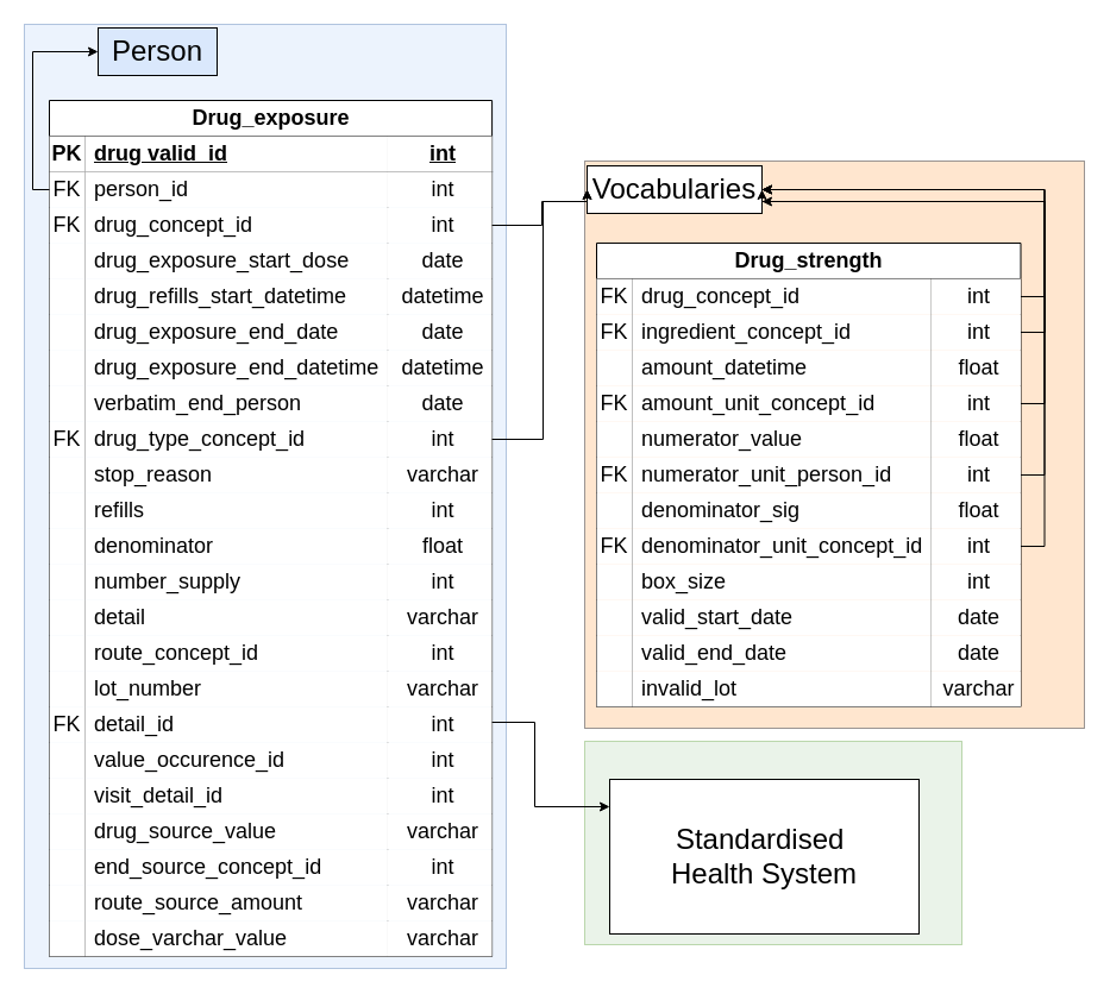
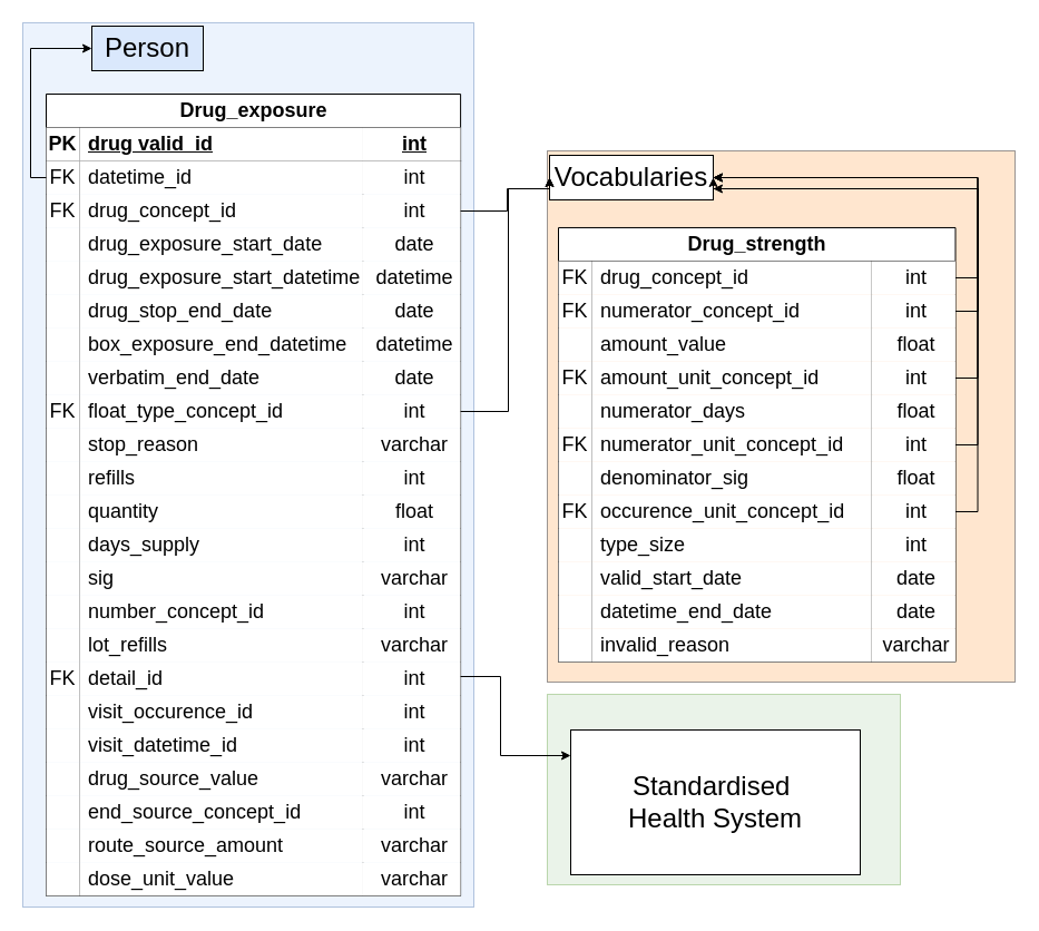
- <mxCell id="12" value="person_id" style="shape=partialRectangle;connectable=0;top=0;left=0;bottom=0;right=0;align=left;spacingLeft=6;overflow=hidden;whiteSpace=wrap;html=1;fontSize=18;" vertex="1" parent="10"><mxGeometry x="30" width="254.458" height="30" as="geometry"><mxRectangle width="254.458" height="30" as="alternateBounds" /></mxGeometry></mxCell>
+ <mxCell id="12" value="datetime_id" style="shape=partialRectangle;connectable=0;top=0;left=0;bottom=0;right=0;align=left;spacingLeft=6;overflow=hidden;whiteSpace=wrap;html=1;fontSize=18;" vertex="1" parent="10"><mxGeometry x="30" width="254.458" height="30" as="geometry"><mxRectangle width="254.458" height="30" as="alternateBounds" /></mxGeometry></mxCell>
- <mxCell id="20" value="drug_exposure_start_dose" style="shape=partialRectangle;connectable=0;top=0;left=0;bottom=0;right=0;align=left;spacingLeft=6;overflow=hidden;whiteSpace=wrap;html=1;fontSize=18;" vertex="1" parent="18"><mxGeometry x="30" width="254.458" height="30" as="geometry"><mxRectangle width="254.458" height="30" as="alternateBounds" /></mxGeometry></mxCell>
+ <mxCell id="20" value="drug_exposure_start_date" style="shape=partialRectangle;connectable=0;top=0;left=0;bottom=0;right=0;align=left;spacingLeft=6;overflow=hidden;whiteSpace=wrap;html=1;fontSize=18;" vertex="1" parent="18"><mxGeometry x="30" width="254.458" height="30" as="geometry"><mxRectangle width="254.458" height="30" as="alternateBounds" /></mxGeometry></mxCell>
- <mxCell id="24" value="drug_refills_start_datetime" style="shape=partialRectangle;connectable=0;top=0;left=0;bottom=0;right=0;align=left;spacingLeft=6;overflow=hidden;whiteSpace=wrap;html=1;fontSize=18;" vertex="1" parent="22"><mxGeometry x="30" width="254.458" height="30" as="geometry"><mxRectangle width="254.458" height="30" as="alternateBounds" /></mxGeometry></mxCell>
+ <mxCell id="24" value="drug_exposure_start_datetime" style="shape=partialRectangle;connectable=0;top=0;left=0;bottom=0;right=0;align=left;spacingLeft=6;overflow=hidden;whiteSpace=wrap;html=1;fontSize=18;" vertex="1" parent="22"><mxGeometry x="30" width="254.458" height="30" as="geometry"><mxRectangle width="254.458" height="30" as="alternateBounds" /></mxGeometry></mxCell>
- <mxCell id="28" value="drug_exposure_end_date" style="shape=partialRectangle;connectable=0;top=0;left=0;bottom=0;right=0;align=left;spacingLeft=6;overflow=hidden;whiteSpace=wrap;html=1;fontSize=18;" vertex="1" parent="26"><mxGeometry x="30" width="254.458" height="30" as="geometry"><mxRectangle width="254.458" height="30" as="alternateBounds" /></mxGeometry></mxCell>
+ <mxCell id="28" value="drug_stop_end_date" style="shape=partialRectangle;connectable=0;top=0;left=0;bottom=0;right=0;align=left;spacingLeft=6;overflow=hidden;whiteSpace=wrap;html=1;fontSize=18;" vertex="1" parent="26"><mxGeometry x="30" width="254.458" height="30" as="geometry"><mxRectangle width="254.458" height="30" as="alternateBounds" /></mxGeometry></mxCell>
- <mxCell id="110" value="ingredient_concept_id" style="shape=partialRectangle;connectable=0;top=0;left=0;bottom=0;right=0;align=left;spacingLeft=6;overflow=hidden;whiteSpace=wrap;html=1;fontSize=18;" vertex="1" parent="108"><mxGeometry x="30" width="251.115" height="30" as="geometry"><mxRectangle width="251.115" height="30" as="alternateBounds" /></mxGeometry></mxCell>
+ <mxCell id="110" value="numerator_concept_id" style="shape=partialRectangle;connectable=0;top=0;left=0;bottom=0;right=0;align=left;spacingLeft=6;overflow=hidden;whiteSpace=wrap;html=1;fontSize=18;" vertex="1" parent="108"><mxGeometry x="30" width="251.115" height="30" as="geometry"><mxRectangle width="251.115" height="30" as="alternateBounds" /></mxGeometry></mxCell>
- <mxCell id="32" value="drug_exposure_end_datetime" style="shape=partialRectangle;connectable=0;top=0;left=0;bottom=0;right=0;align=left;spacingLeft=6;overflow=hidden;whiteSpace=wrap;html=1;fontSize=18;" vertex="1" parent="30"><mxGeometry x="30" width="254.458" height="30" as="geometry"><mxRectangle width="254.458" height="30" as="alternateBounds" /></mxGeometry></mxCell>
+ <mxCell id="32" value="box_exposure_end_datetime" style="shape=partialRectangle;connectable=0;top=0;left=0;bottom=0;right=0;align=left;spacingLeft=6;overflow=hidden;whiteSpace=wrap;html=1;fontSize=18;" vertex="1" parent="30"><mxGeometry x="30" width="254.458" height="30" as="geometry"><mxRectangle width="254.458" height="30" as="alternateBounds" /></mxGeometry></mxCell>
- <mxCell id="114" value="amount_datetime" style="shape=partialRectangle;connectable=0;top=0;left=0;bottom=0;right=0;align=left;spacingLeft=6;overflow=hidden;whiteSpace=wrap;html=1;fontSize=18;" vertex="1" parent="112"><mxGeometry x="30" width="251.115" height="30" as="geometry"><mxRectangle width="251.115" height="30" as="alternateBounds" /></mxGeometry></mxCell>
+ <mxCell id="114" value="amount_value" style="shape=partialRectangle;connectable=0;top=0;left=0;bottom=0;right=0;align=left;spacingLeft=6;overflow=hidden;whiteSpace=wrap;html=1;fontSize=18;" vertex="1" parent="112"><mxGeometry x="30" width="251.115" height="30" as="geometry"><mxRectangle width="251.115" height="30" as="alternateBounds" /></mxGeometry></mxCell>
- <mxCell id="36" value="verbatim_end_person" style="shape=partialRectangle;connectable=0;top=0;left=0;bottom=0;right=0;align=left;spacingLeft=6;overflow=hidden;whiteSpace=wrap;html=1;fontSize=18;" vertex="1" parent="34"><mxGeometry x="30" width="254.458" height="30" as="geometry"><mxRectangle width="254.458" height="30" as="alternateBounds" /></mxGeometry></mxCell>
+ <mxCell id="36" value="verbatim_end_date" style="shape=partialRectangle;connectable=0;top=0;left=0;bottom=0;right=0;align=left;spacingLeft=6;overflow=hidden;whiteSpace=wrap;html=1;fontSize=18;" vertex="1" parent="34"><mxGeometry x="30" width="254.458" height="30" as="geometry"><mxRectangle width="254.458" height="30" as="alternateBounds" /></mxGeometry></mxCell>
- <mxCell id="40" value="drug_type_concept_id" style="shape=partialRectangle;connectable=0;top=0;left=0;bottom=0;right=0;align=left;spacingLeft=6;overflow=hidden;whiteSpace=wrap;html=1;fontSize=18;" vertex="1" parent="38"><mxGeometry x="30" width="254.458" height="30" as="geometry"><mxRectangle width="254.458" height="30" as="alternateBounds" /></mxGeometry></mxCell>
+ <mxCell id="40" value="float_type_concept_id" style="shape=partialRectangle;connectable=0;top=0;left=0;bottom=0;right=0;align=left;spacingLeft=6;overflow=hidden;whiteSpace=wrap;html=1;fontSize=18;" vertex="1" parent="38"><mxGeometry x="30" width="254.458" height="30" as="geometry"><mxRectangle width="254.458" height="30" as="alternateBounds" /></mxGeometry></mxCell>
- <mxCell id="122" value="numerator_value" style="shape=partialRectangle;connectable=0;top=0;left=0;bottom=0;right=0;align=left;spacingLeft=6;overflow=hidden;whiteSpace=wrap;html=1;fontSize=18;" vertex="1" parent="120"><mxGeometry x="30" width="251.115" height="30" as="geometry"><mxRectangle width="251.115" height="30" as="alternateBounds" /></mxGeometry></mxCell>
+ <mxCell id="122" value="numerator_days" style="shape=partialRectangle;connectable=0;top=0;left=0;bottom=0;right=0;align=left;spacingLeft=6;overflow=hidden;whiteSpace=wrap;html=1;fontSize=18;" vertex="1" parent="120"><mxGeometry x="30" width="251.115" height="30" as="geometry"><mxRectangle width="251.115" height="30" as="alternateBounds" /></mxGeometry></mxCell>
- <mxCell id="126" value="numerator_unit_person_id" style="shape=partialRectangle;connectable=0;top=0;left=0;bottom=0;right=0;align=left;spacingLeft=6;overflow=hidden;whiteSpace=wrap;html=1;fontSize=18;" vertex="1" parent="124"><mxGeometry x="30" width="251.115" height="30" as="geometry"><mxRectangle width="251.115" height="30" as="alternateBounds" /></mxGeometry></mxCell>
+ <mxCell id="126" value="numerator_unit_concept_id" style="shape=partialRectangle;connectable=0;top=0;left=0;bottom=0;right=0;align=left;spacingLeft=6;overflow=hidden;whiteSpace=wrap;html=1;fontSize=18;" vertex="1" parent="124"><mxGeometry x="30" width="251.115" height="30" as="geometry"><mxRectangle width="251.115" height="30" as="alternateBounds" /></mxGeometry></mxCell>
- <mxCell id="52" value="denominator" style="shape=partialRectangle;connectable=0;top=0;left=0;bottom=0;right=0;align=left;spacingLeft=6;overflow=hidden;whiteSpace=wrap;html=1;fontSize=18;" vertex="1" parent="50"><mxGeometry x="30" width="254.458" height="30" as="geometry"><mxRectangle width="254.458" height="30" as="alternateBounds" /></mxGeometry></mxCell>
+ <mxCell id="52" value="quantity" style="shape=partialRectangle;connectable=0;top=0;left=0;bottom=0;right=0;align=left;spacingLeft=6;overflow=hidden;whiteSpace=wrap;html=1;fontSize=18;" vertex="1" parent="50"><mxGeometry x="30" width="254.458" height="30" as="geometry"><mxRectangle width="254.458" height="30" as="alternateBounds" /></mxGeometry></mxCell>
- <mxCell id="134" value="denominator_unit_concept_id" style="shape=partialRectangle;connectable=0;top=0;left=0;bottom=0;right=0;align=left;spacingLeft=6;overflow=hidden;whiteSpace=wrap;html=1;fontSize=18;" vertex="1" parent="132"><mxGeometry x="30" width="251.115" height="30" as="geometry"><mxRectangle width="251.115" height="30" as="alternateBounds" /></mxGeometry></mxCell>
+ <mxCell id="134" value="occurence_unit_concept_id" style="shape=partialRectangle;connectable=0;top=0;left=0;bottom=0;right=0;align=left;spacingLeft=6;overflow=hidden;whiteSpace=wrap;html=1;fontSize=18;" vertex="1" parent="132"><mxGeometry x="30" width="251.115" height="30" as="geometry"><mxRectangle width="251.115" height="30" as="alternateBounds" /></mxGeometry></mxCell>
- <mxCell id="56" value="number_supply" style="shape=partialRectangle;connectable=0;top=0;left=0;bottom=0;right=0;align=left;spacingLeft=6;overflow=hidden;whiteSpace=wrap;html=1;fontSize=18;" vertex="1" parent="54"><mxGeometry x="30" width="254.458" height="30" as="geometry"><mxRectangle width="254.458" height="30" as="alternateBounds" /></mxGeometry></mxCell>
+ <mxCell id="56" value="days_supply" style="shape=partialRectangle;connectable=0;top=0;left=0;bottom=0;right=0;align=left;spacingLeft=6;overflow=hidden;whiteSpace=wrap;html=1;fontSize=18;" vertex="1" parent="54"><mxGeometry x="30" width="254.458" height="30" as="geometry"><mxRectangle width="254.458" height="30" as="alternateBounds" /></mxGeometry></mxCell>
- <mxCell id="138" value="box_size" style="shape=partialRectangle;connectable=0;top=0;left=0;bottom=0;right=0;align=left;spacingLeft=6;overflow=hidden;whiteSpace=wrap;html=1;fontSize=18;" vertex="1" parent="136"><mxGeometry x="30" width="251.115" height="30" as="geometry"><mxRectangle width="251.115" height="30" as="alternateBounds" /></mxGeometry></mxCell>
+ <mxCell id="138" value="type_size" style="shape=partialRectangle;connectable=0;top=0;left=0;bottom=0;right=0;align=left;spacingLeft=6;overflow=hidden;whiteSpace=wrap;html=1;fontSize=18;" vertex="1" parent="136"><mxGeometry x="30" width="251.115" height="30" as="geometry"><mxRectangle width="251.115" height="30" as="alternateBounds" /></mxGeometry></mxCell>
- <mxCell id="60" value="detail" style="shape=partialRectangle;connectable=0;top=0;left=0;bottom=0;right=0;align=left;spacingLeft=6;overflow=hidden;whiteSpace=wrap;html=1;fontSize=18;" vertex="1" parent="58"><mxGeometry x="30" width="254.458" height="30" as="geometry"><mxRectangle width="254.458" height="30" as="alternateBounds" /></mxGeometry></mxCell>
+ <mxCell id="60" value="sig" style="shape=partialRectangle;connectable=0;top=0;left=0;bottom=0;right=0;align=left;spacingLeft=6;overflow=hidden;whiteSpace=wrap;html=1;fontSize=18;" vertex="1" parent="58"><mxGeometry x="30" width="254.458" height="30" as="geometry"><mxRectangle width="254.458" height="30" as="alternateBounds" /></mxGeometry></mxCell>
- <mxCell id="64" value="route_concept_id" style="shape=partialRectangle;connectable=0;top=0;left=0;bottom=0;right=0;align=left;spacingLeft=6;overflow=hidden;whiteSpace=wrap;html=1;fontSize=18;" vertex="1" parent="62"><mxGeometry x="30" width="254.458" height="30" as="geometry"><mxRectangle width="254.458" height="30" as="alternateBounds" /></mxGeometry></mxCell>
+ <mxCell id="64" value="number_concept_id" style="shape=partialRectangle;connectable=0;top=0;left=0;bottom=0;right=0;align=left;spacingLeft=6;overflow=hidden;whiteSpace=wrap;html=1;fontSize=18;" vertex="1" parent="62"><mxGeometry x="30" width="254.458" height="30" as="geometry"><mxRectangle width="254.458" height="30" as="alternateBounds" /></mxGeometry></mxCell>
- <mxCell id="146" value="valid_end_date" style="shape=partialRectangle;connectable=0;top=0;left=0;bottom=0;right=0;align=left;spacingLeft=6;overflow=hidden;whiteSpace=wrap;html=1;fontSize=18;" vertex="1" parent="144"><mxGeometry x="30" width="251.115" height="30" as="geometry"><mxRectangle width="251.115" height="30" as="alternateBounds" /></mxGeometry></mxCell>
+ <mxCell id="146" value="datetime_end_date" style="shape=partialRectangle;connectable=0;top=0;left=0;bottom=0;right=0;align=left;spacingLeft=6;overflow=hidden;whiteSpace=wrap;html=1;fontSize=18;" vertex="1" parent="144"><mxGeometry x="30" width="251.115" height="30" as="geometry"><mxRectangle width="251.115" height="30" as="alternateBounds" /></mxGeometry></mxCell>
- <mxCell id="68" value="lot_number" style="shape=partialRectangle;connectable=0;top=0;left=0;bottom=0;right=0;align=left;spacingLeft=6;overflow=hidden;whiteSpace=wrap;html=1;fontSize=18;" vertex="1" parent="66"><mxGeometry x="30" width="254.458" height="30" as="geometry"><mxRectangle width="254.458" height="30" as="alternateBounds" /></mxGeometry></mxCell>
+ <mxCell id="68" value="lot_refills" style="shape=partialRectangle;connectable=0;top=0;left=0;bottom=0;right=0;align=left;spacingLeft=6;overflow=hidden;whiteSpace=wrap;html=1;fontSize=18;" vertex="1" parent="66"><mxGeometry x="30" width="254.458" height="30" as="geometry"><mxRectangle width="254.458" height="30" as="alternateBounds" /></mxGeometry></mxCell>
- <mxCell id="150" value="invalid_lot" style="shape=partialRectangle;connectable=0;top=0;left=0;bottom=0;right=0;align=left;spacingLeft=6;overflow=hidden;whiteSpace=wrap;html=1;fontSize=18;" vertex="1" parent="148"><mxGeometry x="30" width="251.115" height="30" as="geometry"><mxRectangle width="251.115" height="30" as="alternateBounds" /></mxGeometry></mxCell>
+ <mxCell id="150" value="invalid_reason" style="shape=partialRectangle;connectable=0;top=0;left=0;bottom=0;right=0;align=left;spacingLeft=6;overflow=hidden;whiteSpace=wrap;html=1;fontSize=18;" vertex="1" parent="148"><mxGeometry x="30" width="251.115" height="30" as="geometry"><mxRectangle width="251.115" height="30" as="alternateBounds" /></mxGeometry></mxCell>
- <mxCell id="76" value="value_occurence_id" style="shape=partialRectangle;connectable=0;top=0;left=0;bottom=0;right=0;align=left;spacingLeft=6;overflow=hidden;whiteSpace=wrap;html=1;fontSize=18;" vertex="1" parent="74"><mxGeometry x="30" width="254.458" height="30" as="geometry"><mxRectangle width="254.458" height="30" as="alternateBounds" /></mxGeometry></mxCell>
+ <mxCell id="76" value="visit_occurence_id" style="shape=partialRectangle;connectable=0;top=0;left=0;bottom=0;right=0;align=left;spacingLeft=6;overflow=hidden;whiteSpace=wrap;html=1;fontSize=18;" vertex="1" parent="74"><mxGeometry x="30" width="254.458" height="30" as="geometry"><mxRectangle width="254.458" height="30" as="alternateBounds" /></mxGeometry></mxCell>
- <mxCell id="80" value="visit_detail_id" style="shape=partialRectangle;connectable=0;top=0;left=0;bottom=0;right=0;align=left;spacingLeft=6;overflow=hidden;whiteSpace=wrap;html=1;fontSize=18;" vertex="1" parent="78"><mxGeometry x="30" width="254.458" height="30" as="geometry"><mxRectangle width="254.458" height="30" as="alternateBounds" /></mxGeometry></mxCell>
+ <mxCell id="80" value="visit_datetime_id" style="shape=partialRectangle;connectable=0;top=0;left=0;bottom=0;right=0;align=left;spacingLeft=6;overflow=hidden;whiteSpace=wrap;html=1;fontSize=18;" vertex="1" parent="78"><mxGeometry x="30" width="254.458" height="30" as="geometry"><mxRectangle width="254.458" height="30" as="alternateBounds" /></mxGeometry></mxCell>
- <mxCell id="96" value="dose_varchar_value" style="shape=partialRectangle;connectable=0;top=0;left=0;bottom=0;right=0;align=left;spacingLeft=6;overflow=hidden;whiteSpace=wrap;html=1;fontSize=18;" vertex="1" parent="94"><mxGeometry x="30" width="254.458" height="30" as="geometry"><mxRectangle width="254.458" height="30" as="alternateBounds" /></mxGeometry></mxCell>
+ <mxCell id="96" value="dose_unit_value" style="shape=partialRectangle;connectable=0;top=0;left=0;bottom=0;right=0;align=left;spacingLeft=6;overflow=hidden;whiteSpace=wrap;html=1;fontSize=18;" vertex="1" parent="94"><mxGeometry x="30" width="254.458" height="30" as="geometry"><mxRectangle width="254.458" height="30" as="alternateBounds" /></mxGeometry></mxCell>
